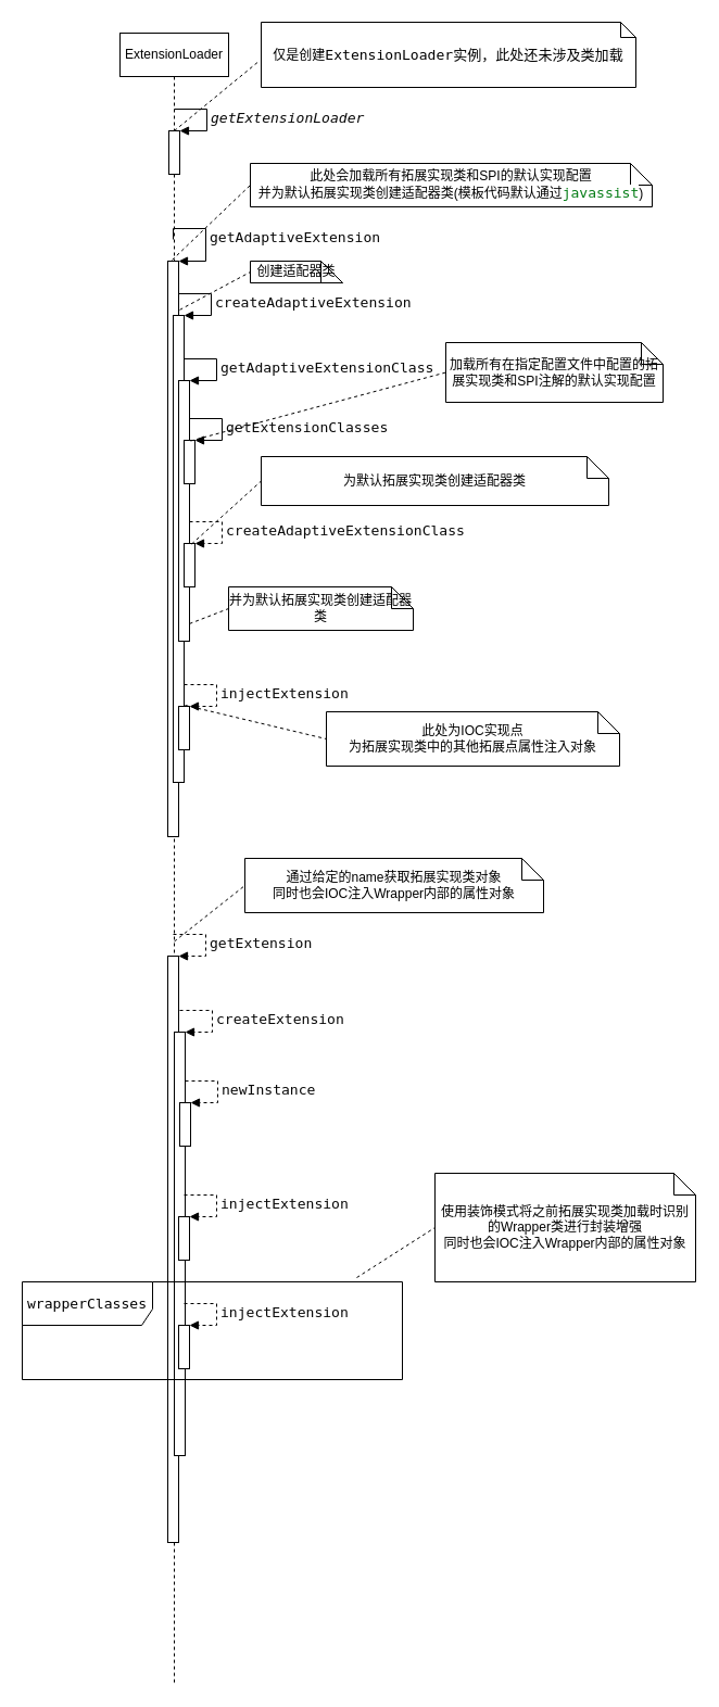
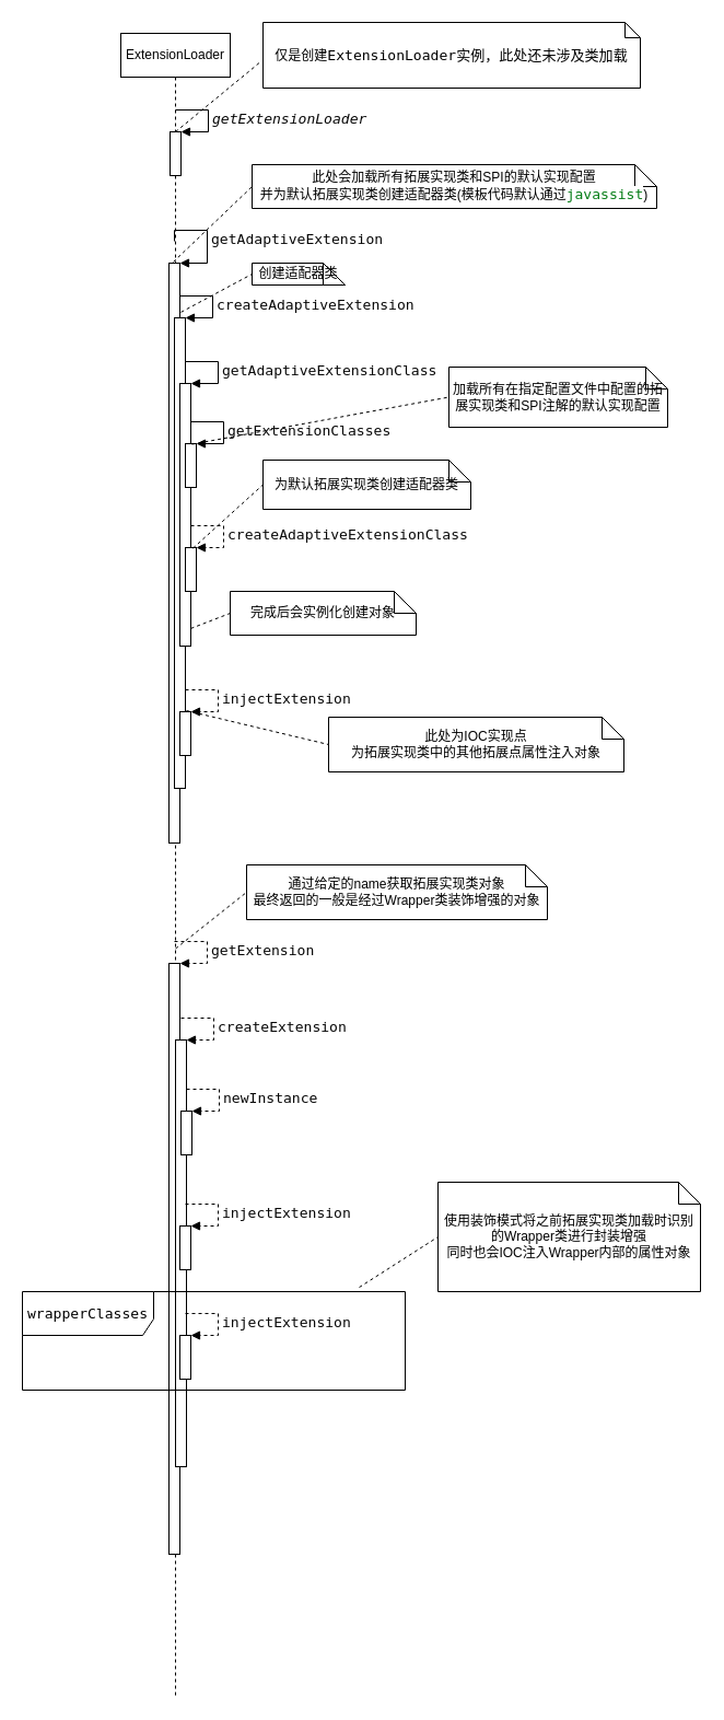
- <mxCell id="31" value="加载所有在指定配置文件中配置的拓展实现类和SPI注解的默认实现配置" style="shape=note;size=20;whiteSpace=wrap;html=1;" vertex="1" parent="1"><mxGeometry x="410" y="315" width="200" height="55" as="geometry" /></mxCell>
+ <mxCell id="31" value="加载所有在指定配置文件中配置的拓展实现类和SPI注解的默认实现配置" style="shape=note;size=20;whiteSpace=wrap;html=1;" vertex="1" parent="1"><mxGeometry x="410" y="335" width="200" height="55" as="geometry" /></mxCell>
- <mxCell id="33" value="为默认拓展实现类创建适配器类" style="shape=note;size=20;whiteSpace=wrap;html=1;" vertex="1" parent="1"><mxGeometry x="240" y="420" width="320" height="45" as="geometry" /></mxCell>
+ <mxCell id="33" value="为默认拓展实现类创建适配器类" style="shape=note;size=20;whiteSpace=wrap;html=1;" vertex="1" parent="1"><mxGeometry x="240" y="420" width="190" height="45" as="geometry" /></mxCell>
- <mxCell id="37" value="并为默认拓展实现类创建适配器类" style="shape=note;size=20;whiteSpace=wrap;html=1;" vertex="1" parent="1"><mxGeometry x="210" y="540" width="170" height="40" as="geometry" /></mxCell>
+ <mxCell id="37" value="完成后会实例化创建对象" style="shape=note;size=20;whiteSpace=wrap;html=1;" vertex="1" parent="1"><mxGeometry x="210" y="540" width="170" height="40" as="geometry" /></mxCell>
- <mxCell id="39" value="通过给定的name获取拓展实现类对象&lt;br&gt;同时也会IOC注入Wrapper内部的属性对象" style="shape=note;size=20;whiteSpace=wrap;html=1;" vertex="1" parent="1"><mxGeometry x="225" y="790" width="275" height="50" as="geometry" /></mxCell>
+ <mxCell id="39" value="通过给定的name获取拓展实现类对象&lt;br&gt;最终返回的一般是经过Wrapper类装饰增强的对象" style="shape=note;size=20;whiteSpace=wrap;html=1;" vertex="1" parent="1"><mxGeometry x="225" y="790" width="275" height="50" as="geometry" /></mxCell>
